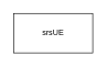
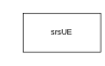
- <mxCell id="2" value="srsUE" style="rounded=0;whiteSpace=wrap;html=1;" vertex="1" parent="1"><mxGeometry x="20" y="20" width="120" height="60" as="geometry" /></mxCell>
+ <mxCell id="2" value="srsUE" style="rounded=0;whiteSpace=wrap;html=1;" vertex="1" parent="1"><mxGeometry x="35" y="20" width="120" height="60" as="geometry" /></mxCell>
